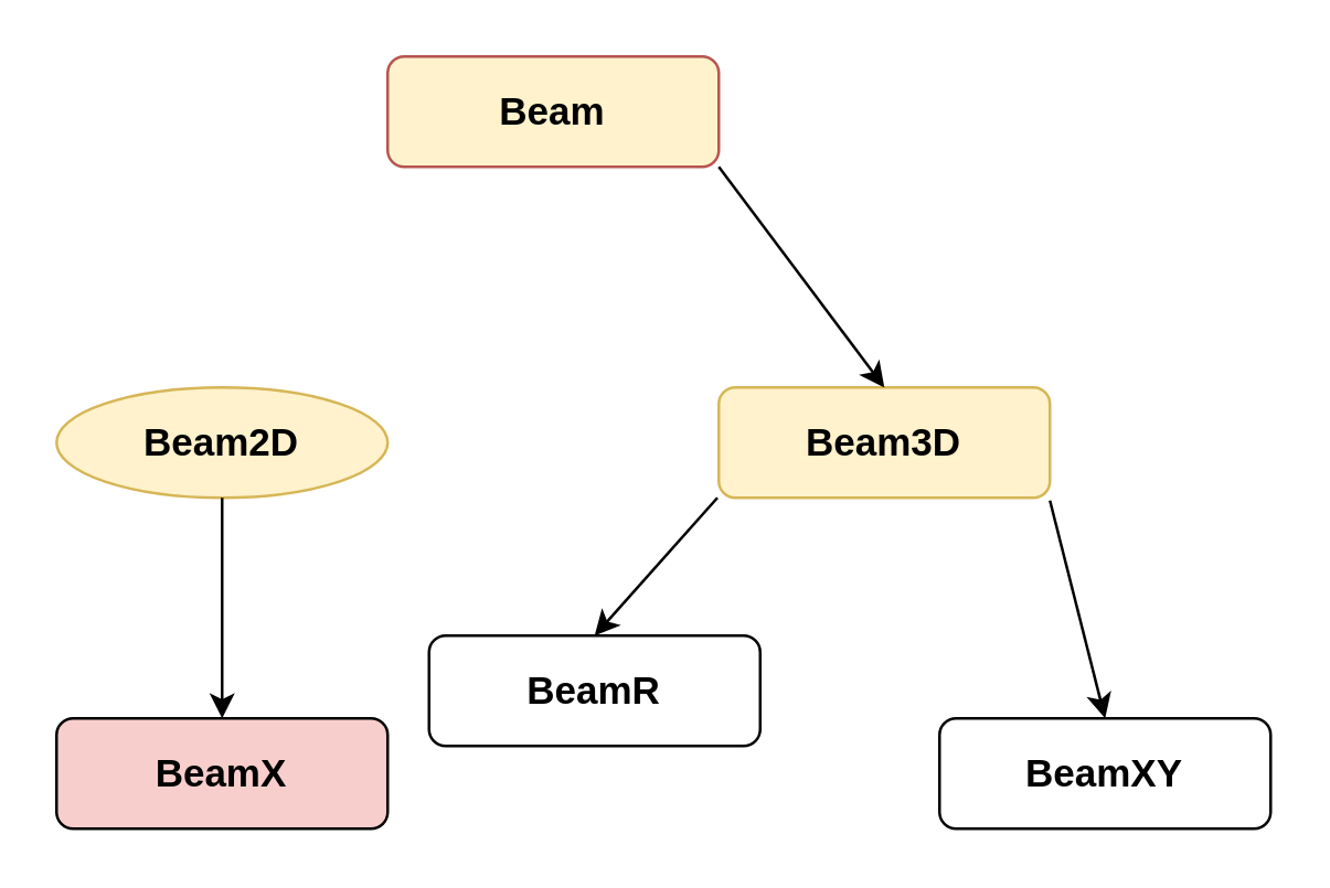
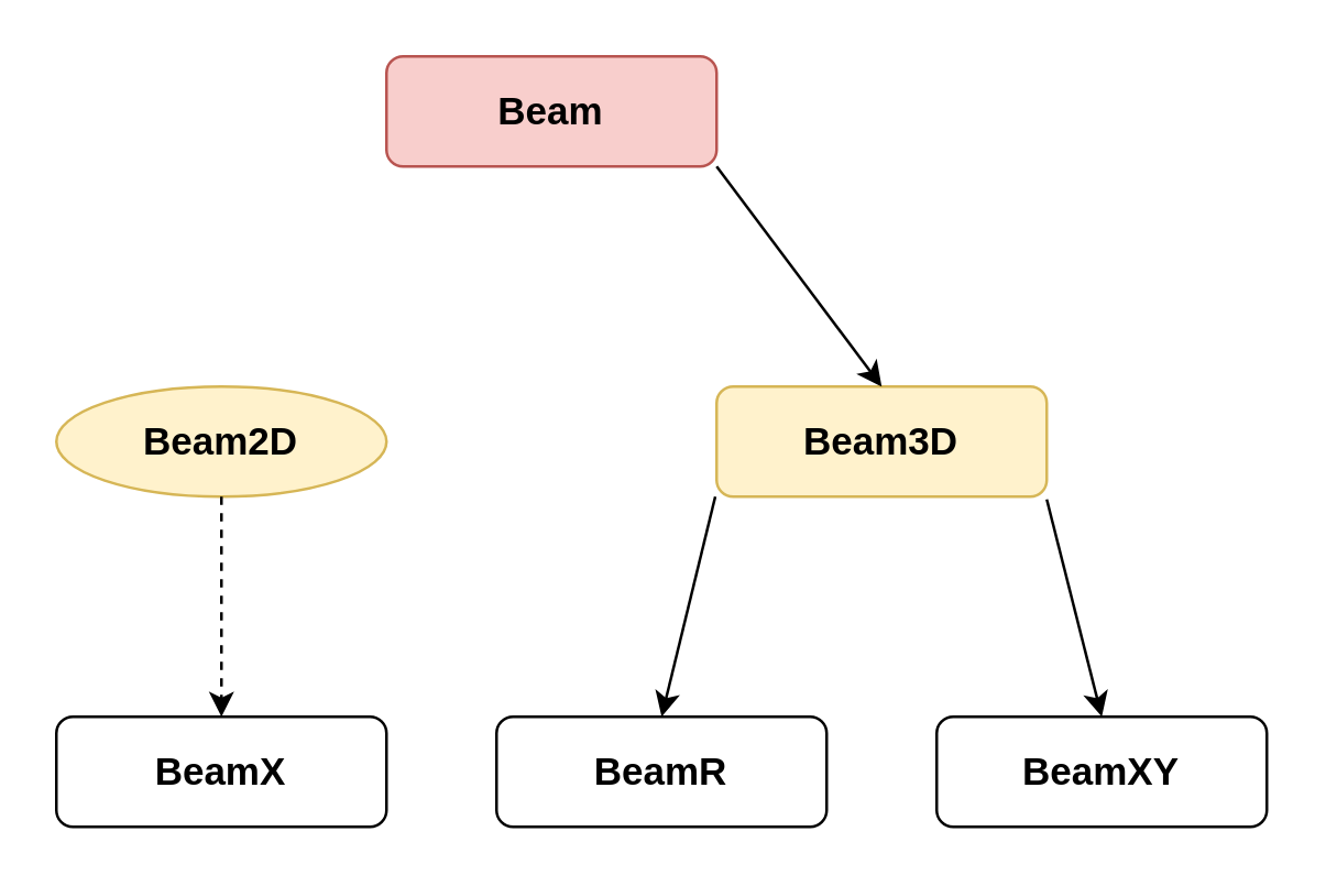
- <mxCell id="2" value="&lt;b&gt;&lt;font style=&quot;font-size: 14px&quot;&gt;Beam&lt;/font&gt;&lt;/b&gt;" style="rounded=1;whiteSpace=wrap;html=1;fillColor=#fff2cc;strokeColor=#b85450;" vertex="1" parent="1"><mxGeometry x="140" y="20" width="120" height="40" as="geometry" /></mxCell>
+ <mxCell id="2" value="&lt;b&gt;&lt;font style=&quot;font-size: 14px&quot;&gt;Beam&lt;/font&gt;&lt;/b&gt;" style="rounded=1;whiteSpace=wrap;html=1;fillColor=#f8cecc;strokeColor=#b85450;" vertex="1" parent="1"><mxGeometry x="140" y="20" width="120" height="40" as="geometry" /></mxCell>
- <mxCell id="7" value="" style="endArrow=classic;html=1;exitX=0.5;exitY=1;exitDx=0;exitDy=0;entryX=0.5;entryY=0;entryDx=0;entryDy=0;" edge="1" parent="1" source="3" target="6"><mxGeometry width="50" height="50" relative="1" as="geometry"><mxPoint x="151" y="71" as="sourcePoint" /><mxPoint x="90" y="150" as="targetPoint" /></mxGeometry></mxCell>
+ <mxCell id="7" value="" style="endArrow=classic;html=1;exitX=0.5;exitY=1;exitDx=0;exitDy=0;entryX=0.5;entryY=0;entryDx=0;entryDy=0;dashed=1;" edge="1" parent="1" source="3" target="6"><mxGeometry width="50" height="50" relative="1" as="geometry"><mxPoint x="151" y="71" as="sourcePoint" /><mxPoint x="90" y="150" as="targetPoint" /></mxGeometry></mxCell>
- <mxCell id="9" value="&lt;font style=&quot;font-size: 14px&quot;&gt;&lt;b&gt;BeamR&lt;/b&gt;&lt;/font&gt;" style="rounded=1;whiteSpace=wrap;html=1;" vertex="1" parent="1"><mxGeometry x="155" y="230" width="120" height="40" as="geometry" /></mxCell>
+ <mxCell id="9" value="&lt;font style=&quot;font-size: 14px&quot;&gt;&lt;b&gt;BeamR&lt;/b&gt;&lt;/font&gt;" style="rounded=1;whiteSpace=wrap;html=1;" vertex="1" parent="1"><mxGeometry x="180" y="260" width="120" height="40" as="geometry" /></mxCell>
- <mxCell id="6" value="&lt;font style=&quot;font-size: 14px&quot;&gt;&lt;b&gt;BeamX&lt;/b&gt;&lt;/font&gt;" style="rounded=1;whiteSpace=wrap;html=1;fillColor=#f8cecc;" vertex="1" parent="1"><mxGeometry x="20" y="260" width="120" height="40" as="geometry" /></mxCell>
+ <mxCell id="6" value="&lt;font style=&quot;font-size: 14px&quot;&gt;&lt;b&gt;BeamX&lt;/b&gt;&lt;/font&gt;" style="rounded=1;whiteSpace=wrap;html=1;" vertex="1" parent="1"><mxGeometry x="20" y="260" width="120" height="40" as="geometry" /></mxCell>
